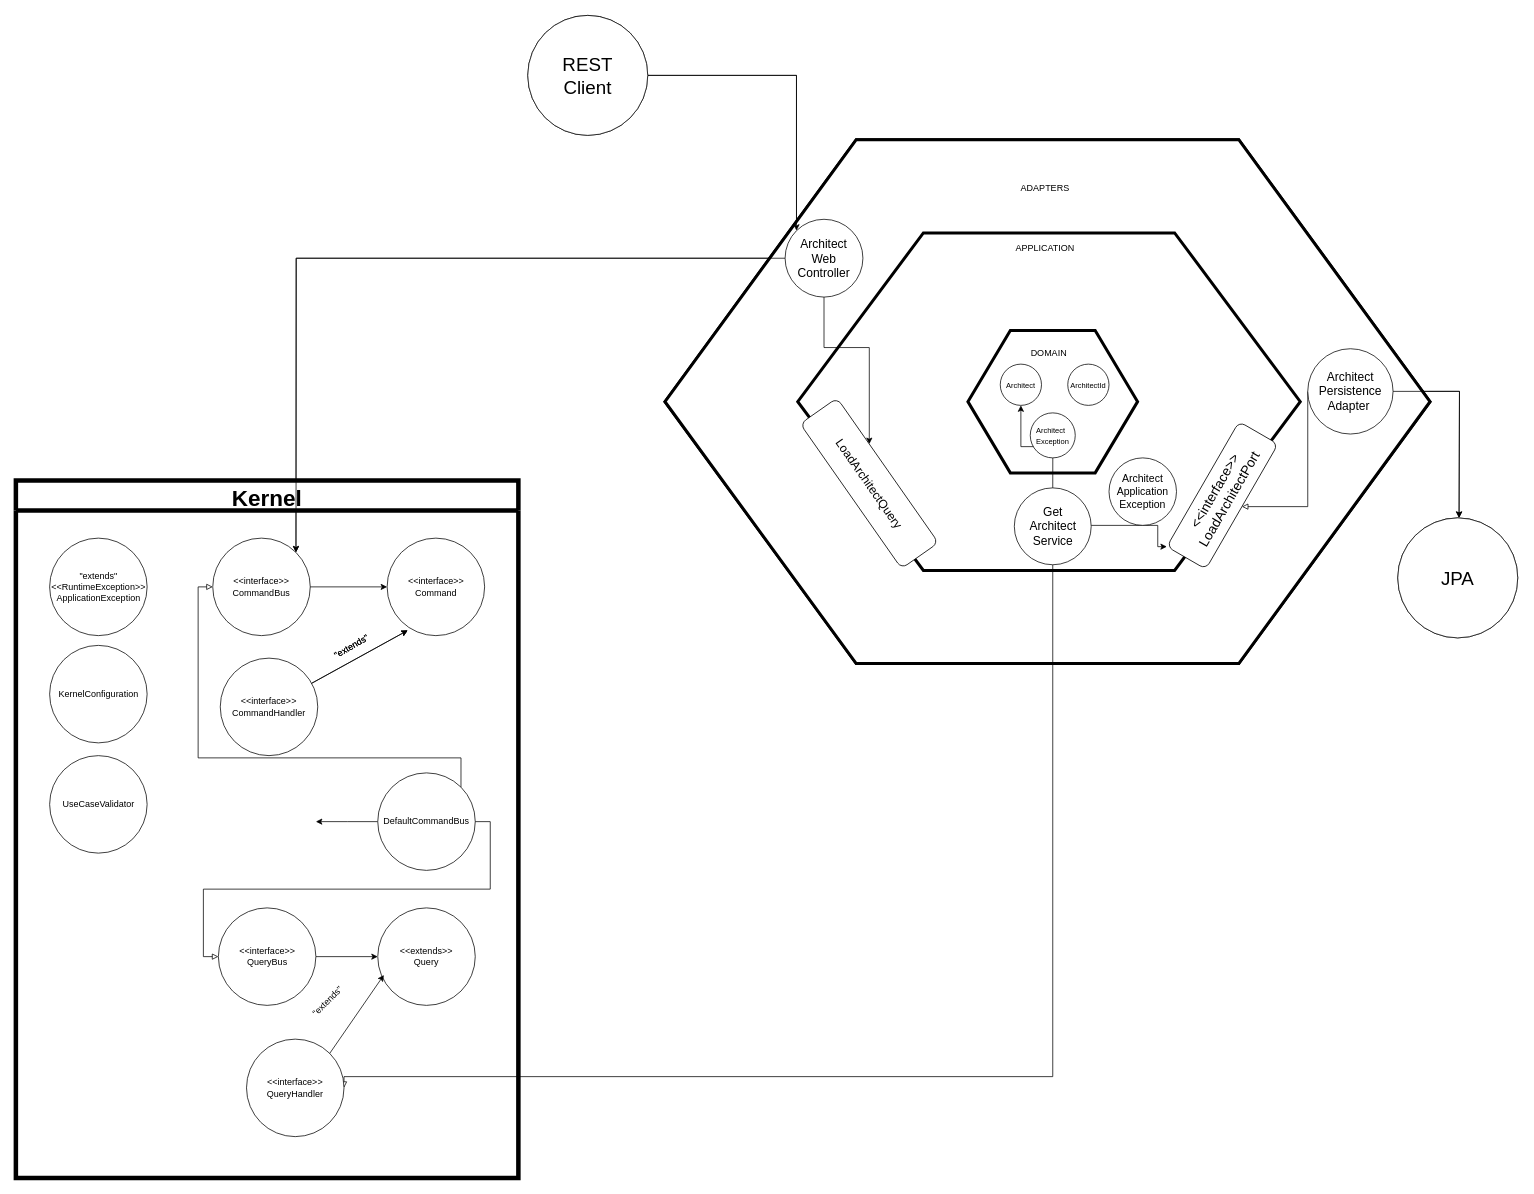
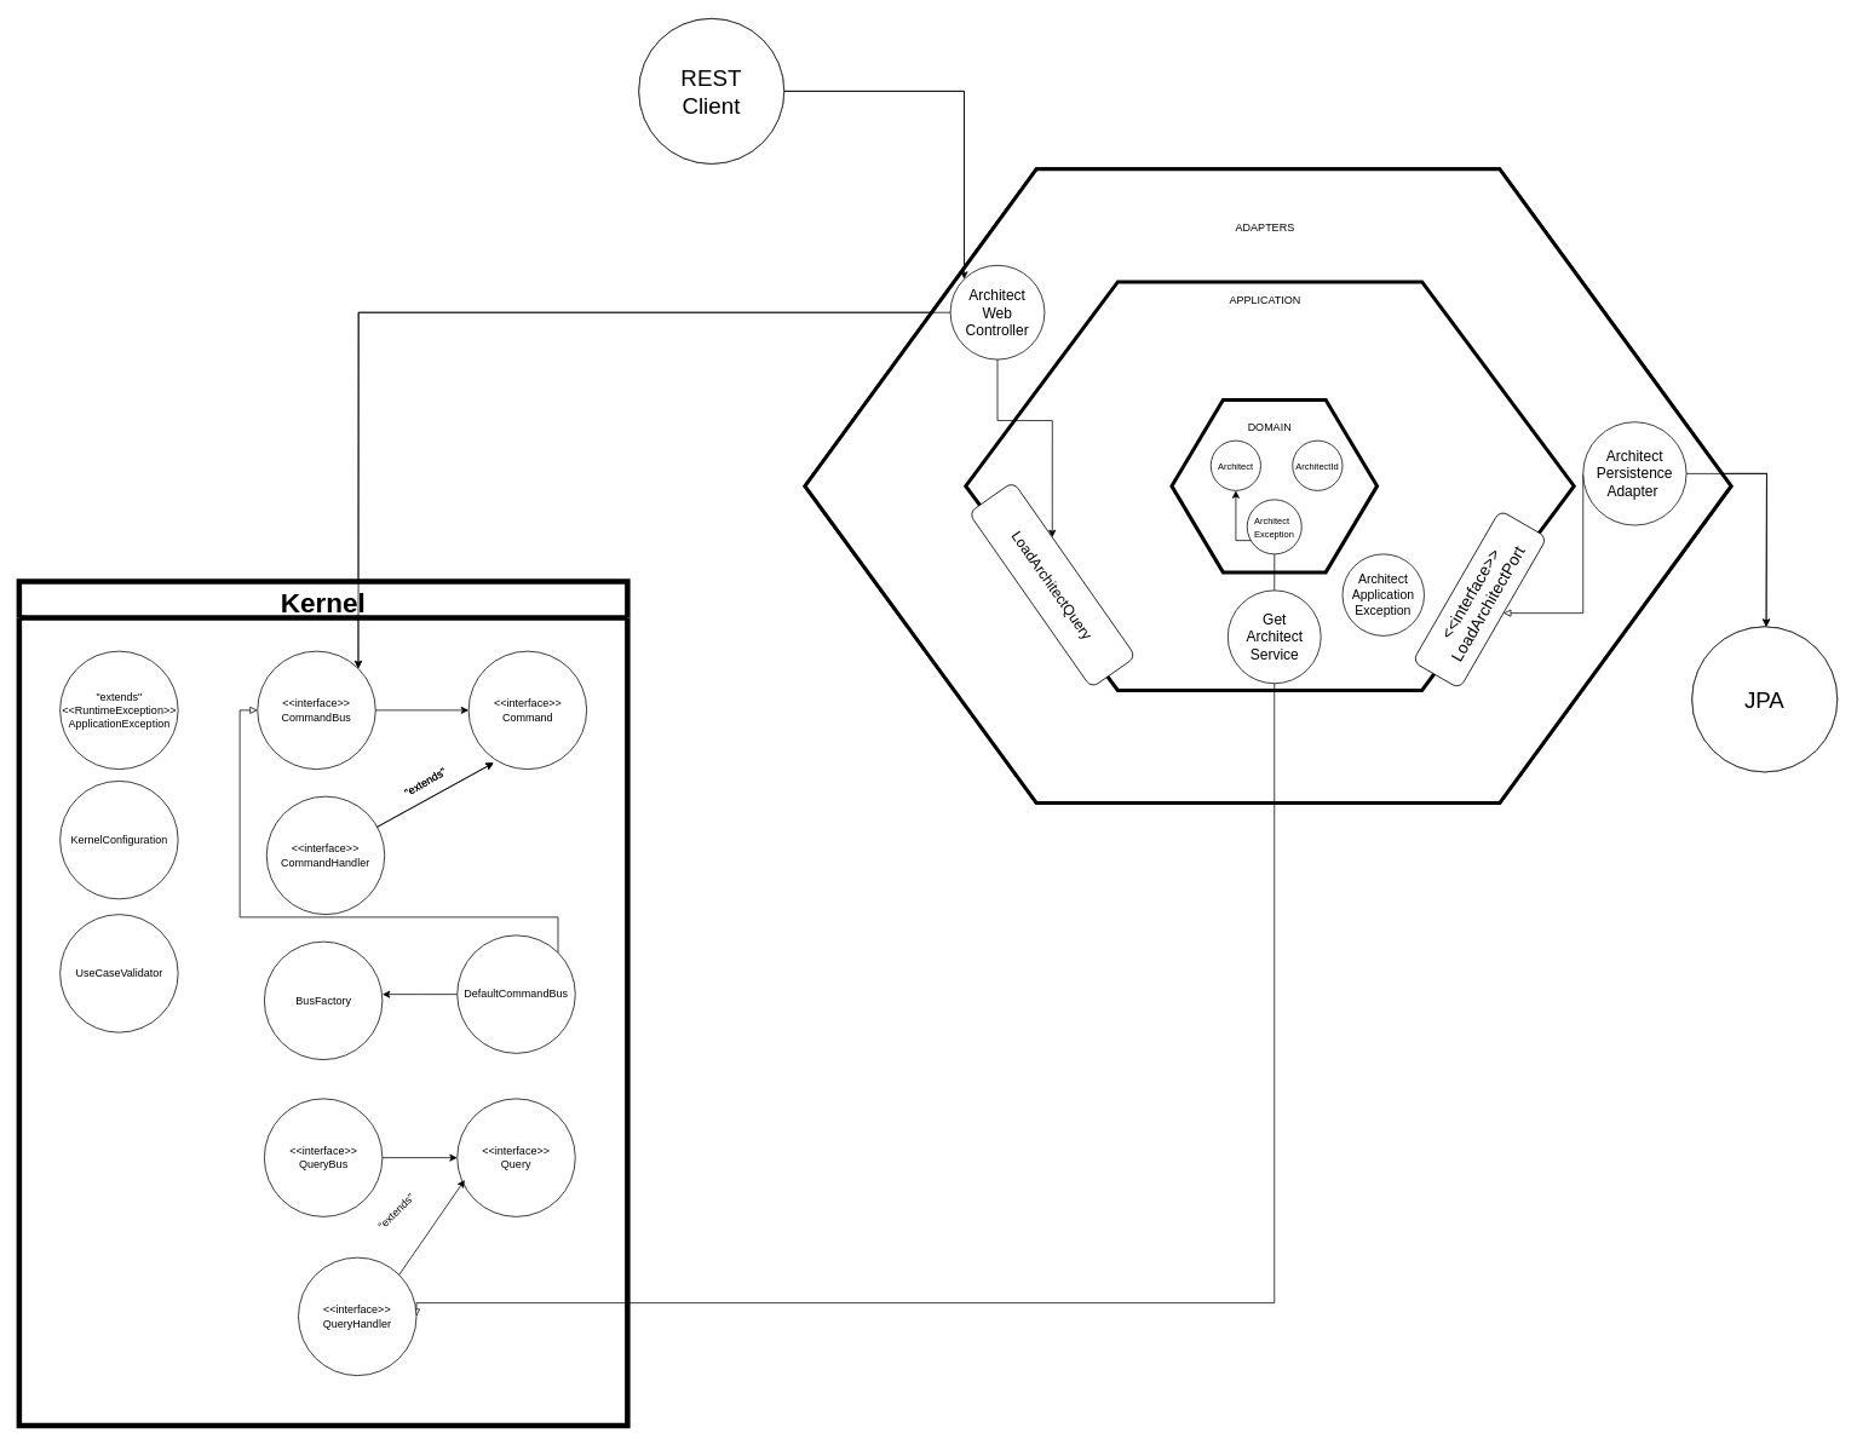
- <mxCell id="46" style="edgeStyle=orthogonalEdgeStyle;rounded=0;orthogonalLoop=1;jettySize=auto;html=1;entryX=0;entryY=0;entryDx=0;entryDy=0;fontSize=14;" edge="1" parent="1" source="48" target="40"><mxGeometry relative="1" as="geometry"><Array as="points"><mxPoint x="1543" y="700" /><mxPoint x="1543" y="728" /></Array></mxGeometry></mxCell>
+ <mxCell id="25" value="&lt;font style=&quot;&quot;&gt;&lt;font style=&quot;font-size: 12px;&quot;&gt;BusFactory&lt;/font&gt;&lt;br&gt;&lt;/font&gt;" style="ellipse;whiteSpace=wrap;html=1;aspect=fixed;fillColor=#FFFFFF;" vertex="1" parent="1"><mxGeometry x="290.5" y="1037" width="130" height="130" as="geometry" /></mxCell>
- <mxCell id="61" style="edgeStyle=orthogonalEdgeStyle;rounded=0;orthogonalLoop=1;jettySize=auto;html=1;exitX=0;exitY=0.5;exitDx=0;exitDy=0;entryX=1;entryY=0.5;entryDx=0;entryDy=0;endArrow=none;endFill=0;startArrow=block;startFill=0;" edge="1" parent="52" source="62" target="56"><mxGeometry relative="1" as="geometry" /></mxCell>
- <mxCell id="63" value="&lt;font style=&quot;&quot;&gt;&lt;font style=&quot;font-size: 12px;&quot;&gt;&amp;lt;&amp;lt;extends&amp;gt;&amp;gt;&lt;br&gt;&lt;/font&gt;Query&lt;br&gt;&lt;/font&gt;" style="ellipse;whiteSpace=wrap;html=1;aspect=fixed;fillColor=#FFFFFF;" vertex="1" parent="52"><mxGeometry x="482.5" y="570" width="130" height="130" as="geometry" /></mxCell>
+ <mxCell id="63" value="&lt;font style=&quot;&quot;&gt;&lt;font style=&quot;font-size: 12px;&quot;&gt;&amp;lt;&amp;lt;interface&amp;gt;&amp;gt;&lt;br&gt;&lt;/font&gt;Query&lt;br&gt;&lt;/font&gt;" style="ellipse;whiteSpace=wrap;html=1;aspect=fixed;fillColor=#FFFFFF;" vertex="1" parent="52"><mxGeometry x="482.5" y="570" width="130" height="130" as="geometry" /></mxCell>
